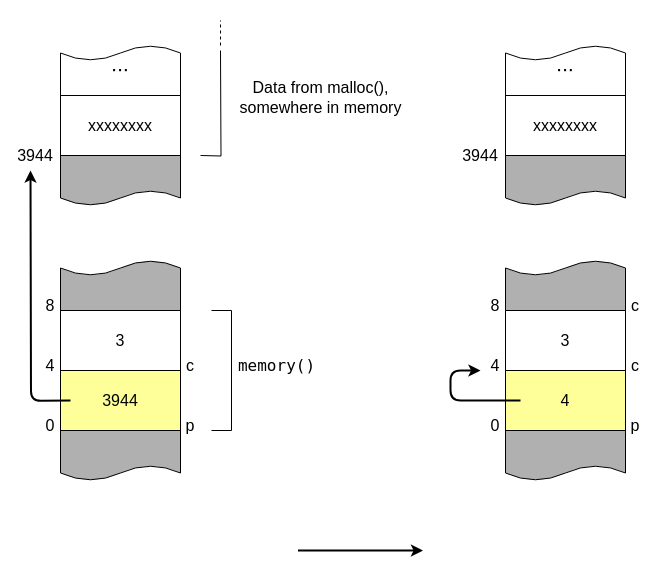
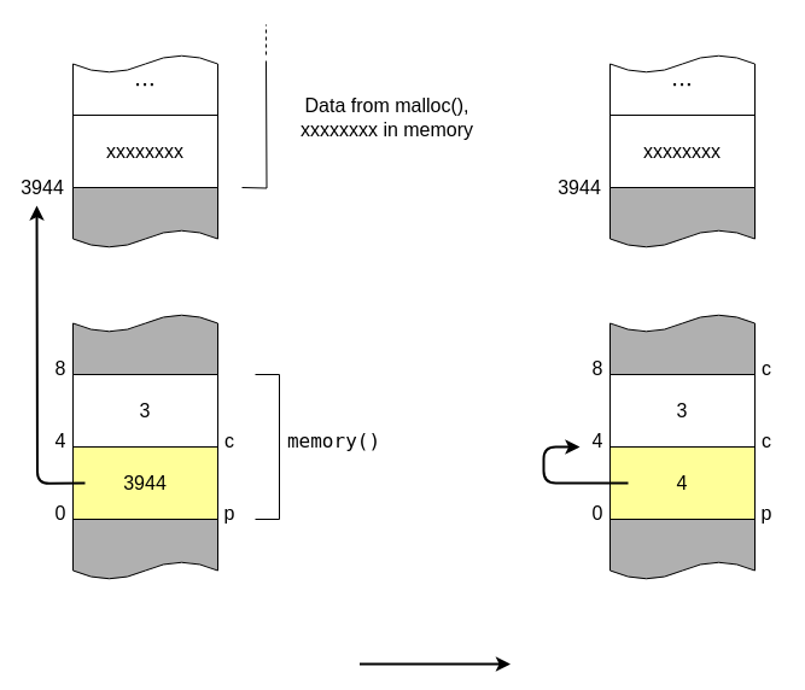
- <mxCell id="35" value="&lt;div style=&quot;font-size: 16px;&quot;&gt;Data from malloc(),&lt;/div&gt;&lt;div style=&quot;font-size: 16px;&quot;&gt;somewhere in memory&lt;br style=&quot;font-size: 16px;&quot;&gt;&lt;/div&gt;" style="text;html=1;align=center;verticalAlign=middle;resizable=0;points=[];autosize=1;fontSize=16;" parent="1" vertex="1"><mxGeometry x="220" y="77" width="200" height="40" as="geometry" /></mxCell>
+ <mxCell id="35" value="&lt;div style=&quot;font-size: 16px;&quot;&gt;Data from malloc(),&lt;/div&gt;&lt;div style=&quot;font-size: 16px;&quot;&gt;xxxxxxxx in memory&lt;br style=&quot;font-size: 16px;&quot;&gt;&lt;/div&gt;" style="text;html=1;align=center;verticalAlign=middle;resizable=0;points=[];autosize=1;fontSize=16;" parent="1" vertex="1"><mxGeometry x="220" y="77" width="200" height="40" as="geometry" /></mxCell>
